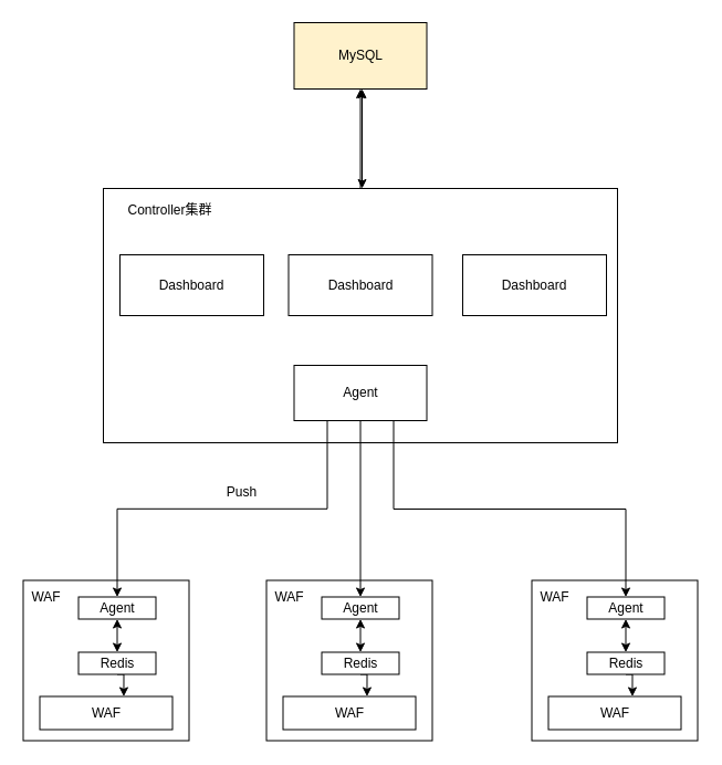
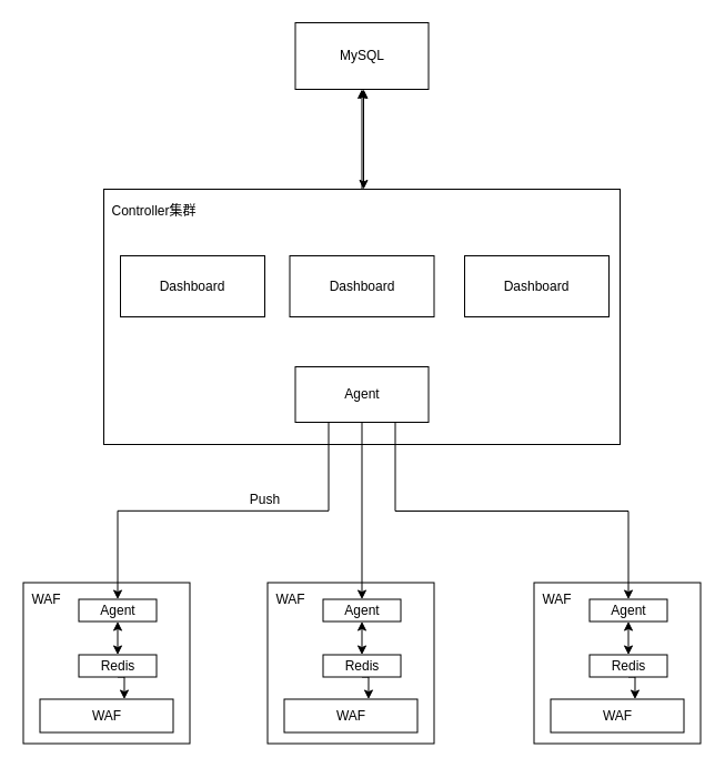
- <mxCell id="2" value="MySQL" style="rounded=0;whiteSpace=wrap;html=1;fillColor=#fff2cc;" vertex="1" parent="1"><mxGeometry x="265.5" y="20" width="120" height="60" as="geometry" /></mxCell>
+ <mxCell id="2" value="MySQL" style="rounded=0;whiteSpace=wrap;html=1;" vertex="1" parent="1"><mxGeometry x="265.5" y="20" width="120" height="60" as="geometry" /></mxCell>
- <mxCell id="5" value="Controller集群" style="text;html=1;align=center;verticalAlign=middle;resizable=0;points=[];autosize=1;" vertex="1" parent="1"><mxGeometry x="108" y="180" width="90" height="20" as="geometry" /></mxCell>
+ <mxCell id="5" value="Controller集群" style="text;html=1;align=center;verticalAlign=middle;resizable=0;points=[];autosize=1;" vertex="1" parent="1"><mxGeometry x="93" y="180" width="90" height="20" as="geometry" /></mxCell>
- <mxCell id="35" value="Push" style="text;html=1;align=center;verticalAlign=middle;resizable=0;points=[];autosize=1;" vertex="1" parent="1"><mxGeometry x="198" y="435" width="40" height="20" as="geometry" /></mxCell>
+ <mxCell id="35" value="Push" style="text;html=1;align=center;verticalAlign=middle;resizable=0;points=[];autosize=1;" vertex="1" parent="1"><mxGeometry x="218" y="440" width="40" height="20" as="geometry" /></mxCell>
